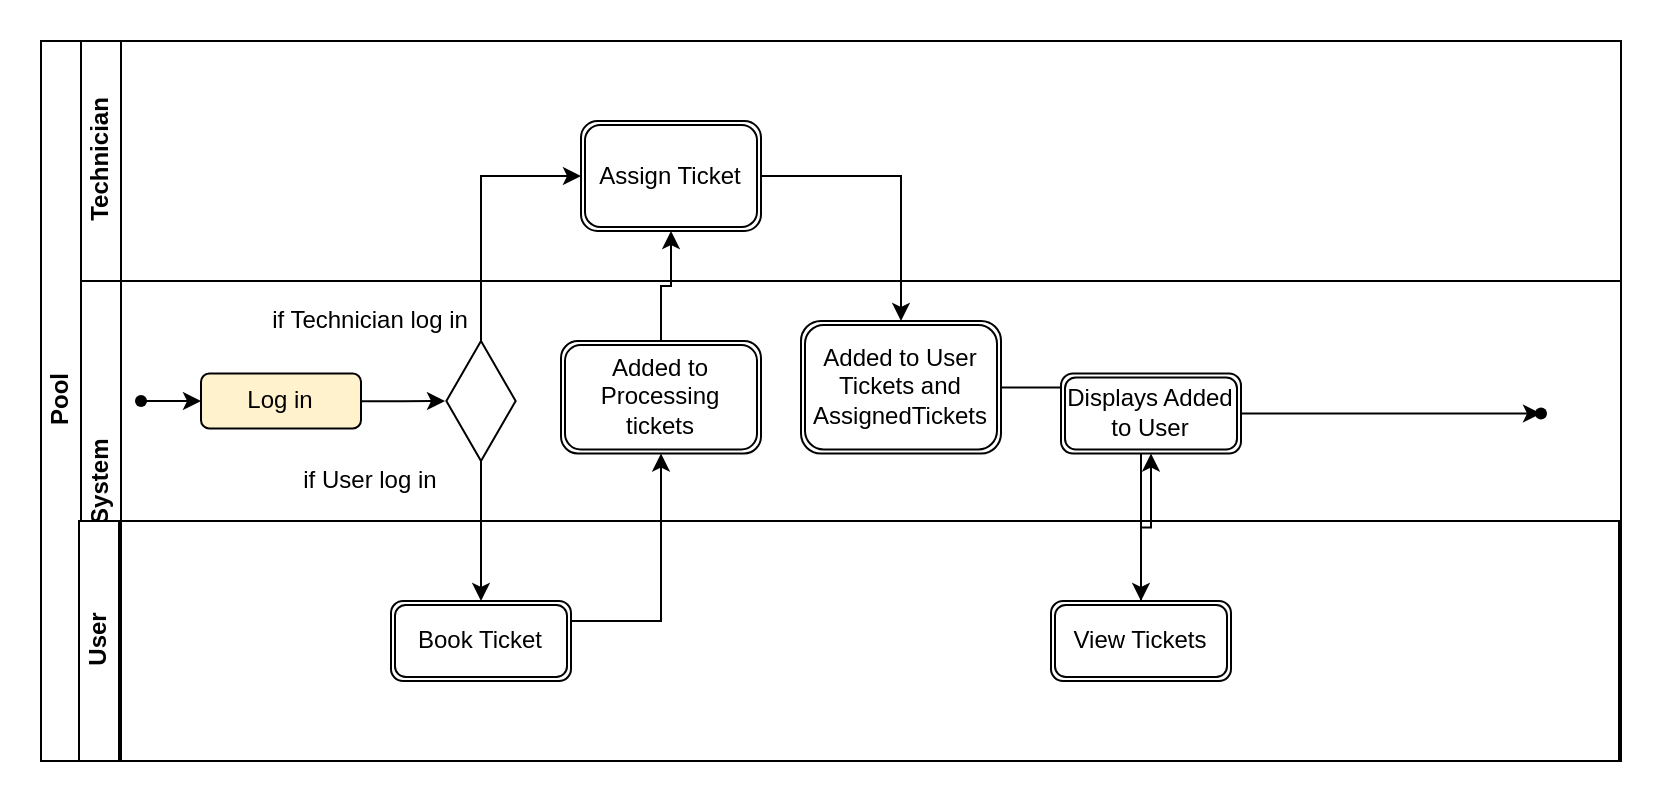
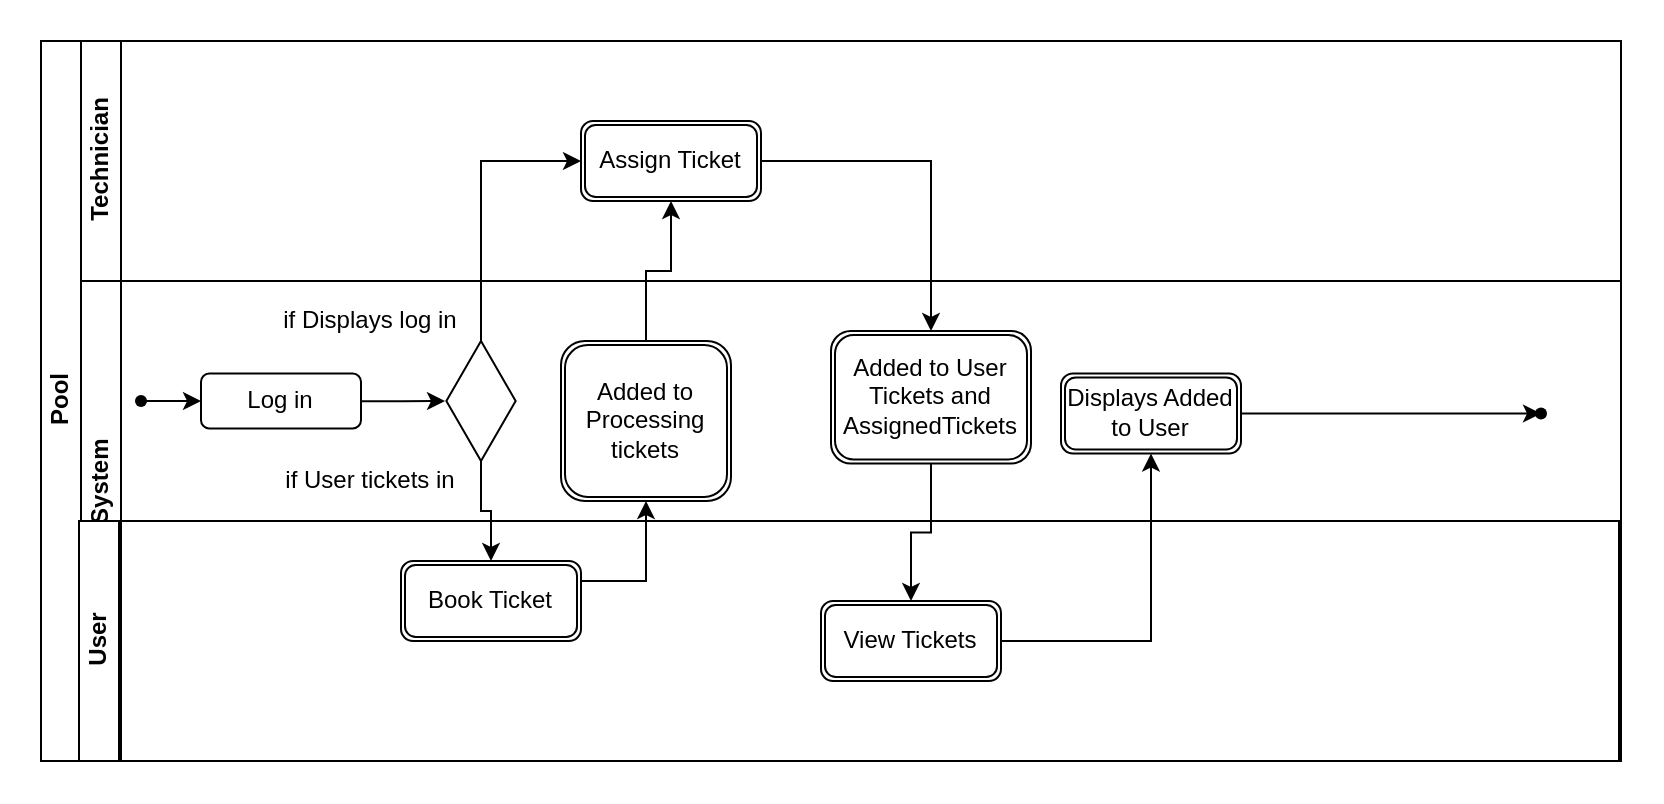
- <mxCell id="4" value="Assign Ticket" style="shape=ext;double=1;rounded=1;whiteSpace=wrap;html=1;" vertex="1" parent="3"><mxGeometry x="250" y="40" width="90" height="55" as="geometry" /></mxCell>
+ <mxCell id="4" value="Assign Ticket" style="shape=ext;double=1;rounded=1;whiteSpace=wrap;html=1;" vertex="1" parent="3"><mxGeometry x="250" y="40" width="90" height="40" as="geometry" /></mxCell>
- <mxCell id="23" value="if Technician log in" style="text;html=1;align=center;verticalAlign=middle;whiteSpace=wrap;rounded=0;" vertex="1" parent="5"><mxGeometry x="90" y="-10" width="110" height="60" as="geometry" /></mxCell>
+ <mxCell id="23" value="if Displays log in" style="text;html=1;align=center;verticalAlign=middle;whiteSpace=wrap;rounded=0;" vertex="1" parent="5"><mxGeometry x="90" y="-10" width="110" height="60" as="geometry" /></mxCell>
- <mxCell id="17" value="Added to User Tickets and AssignedTickets" style="shape=ext;double=1;rounded=1;whiteSpace=wrap;html=1;" vertex="1" parent="5"><mxGeometry x="360" y="20" width="100" height="66.25" as="geometry" /></mxCell>
+ <mxCell id="17" value="Added to User Tickets and AssignedTickets" style="shape=ext;double=1;rounded=1;whiteSpace=wrap;html=1;" vertex="1" parent="5"><mxGeometry x="375" y="25" width="100" height="66.25" as="geometry" /></mxCell>
- <mxCell id="15" value="Added to Processing tickets" style="shape=ext;double=1;rounded=1;whiteSpace=wrap;html=1;" vertex="1" parent="5"><mxGeometry x="240" y="30" width="100" height="56.25" as="geometry" /></mxCell>
+ <mxCell id="15" value="Added to Processing tickets" style="shape=ext;double=1;rounded=1;whiteSpace=wrap;html=1;" vertex="1" parent="5"><mxGeometry x="240" y="30" width="85" height="80" as="geometry" /></mxCell>
- <mxCell id="10" value="Log in" style="rounded=1;whiteSpace=wrap;html=1;fillColor=#fff2cc;" vertex="1" parent="5"><mxGeometry x="60" y="46.25" width="80" height="27.5" as="geometry" /></mxCell>
+ <mxCell id="10" value="Log in" style="rounded=1;whiteSpace=wrap;html=1;" vertex="1" parent="5"><mxGeometry x="60" y="46.25" width="80" height="27.5" as="geometry" /></mxCell>
- <mxCell id="24" value="if User log in" style="text;html=1;align=center;verticalAlign=middle;whiteSpace=wrap;rounded=0;" vertex="1" parent="5"><mxGeometry x="90" y="70" width="110" height="60" as="geometry" /></mxCell>
+ <mxCell id="24" value="if User tickets in" style="text;html=1;align=center;verticalAlign=middle;whiteSpace=wrap;rounded=0;" vertex="1" parent="5"><mxGeometry x="90" y="70" width="110" height="60" as="geometry" /></mxCell>
- <mxCell id="7" value="Book Ticket" style="shape=ext;double=1;rounded=1;whiteSpace=wrap;html=1;" vertex="1" parent="6"><mxGeometry x="156" y="40" width="90" height="40" as="geometry" /></mxCell>
+ <mxCell id="7" value="Book Ticket" style="shape=ext;double=1;rounded=1;whiteSpace=wrap;html=1;" vertex="1" parent="6"><mxGeometry x="161" y="20" width="90" height="40" as="geometry" /></mxCell>
- <mxCell id="8" value="View Tickets" style="shape=ext;double=1;rounded=1;whiteSpace=wrap;html=1;" vertex="1" parent="6"><mxGeometry x="486" y="40" width="90" height="40" as="geometry" /></mxCell>
+ <mxCell id="8" value="View Tickets" style="shape=ext;double=1;rounded=1;whiteSpace=wrap;html=1;" vertex="1" parent="6"><mxGeometry x="371" y="40" width="90" height="40" as="geometry" /></mxCell>
